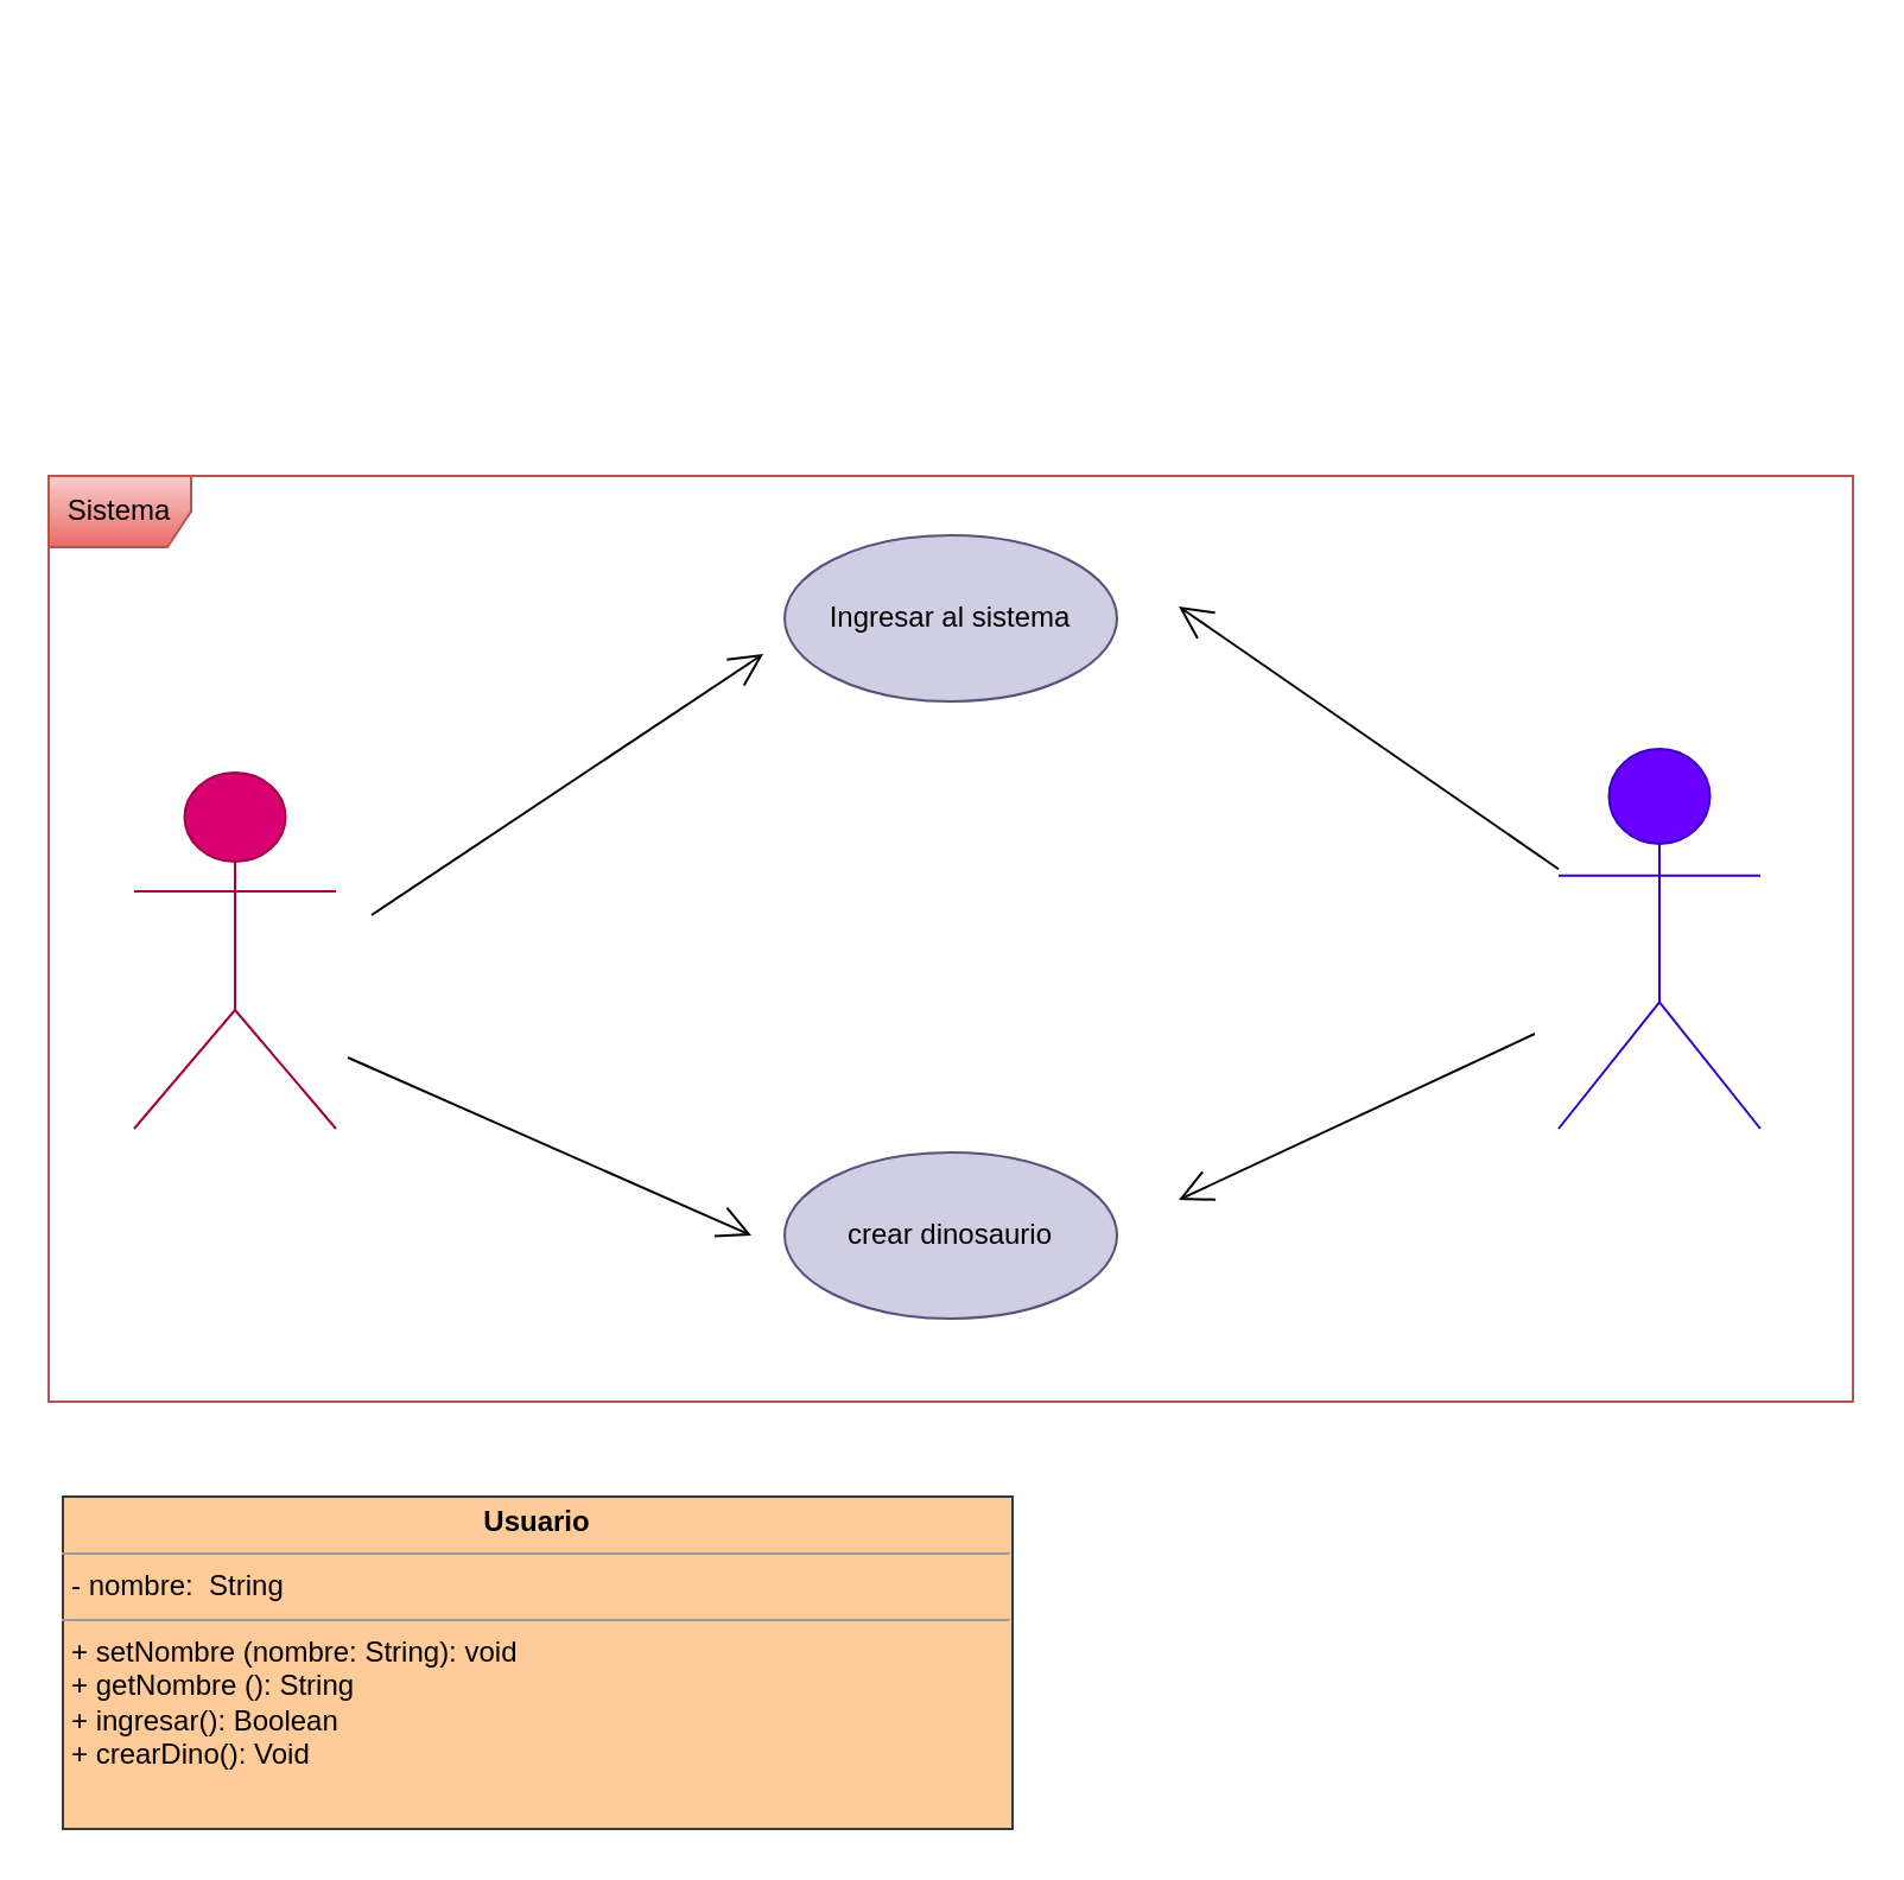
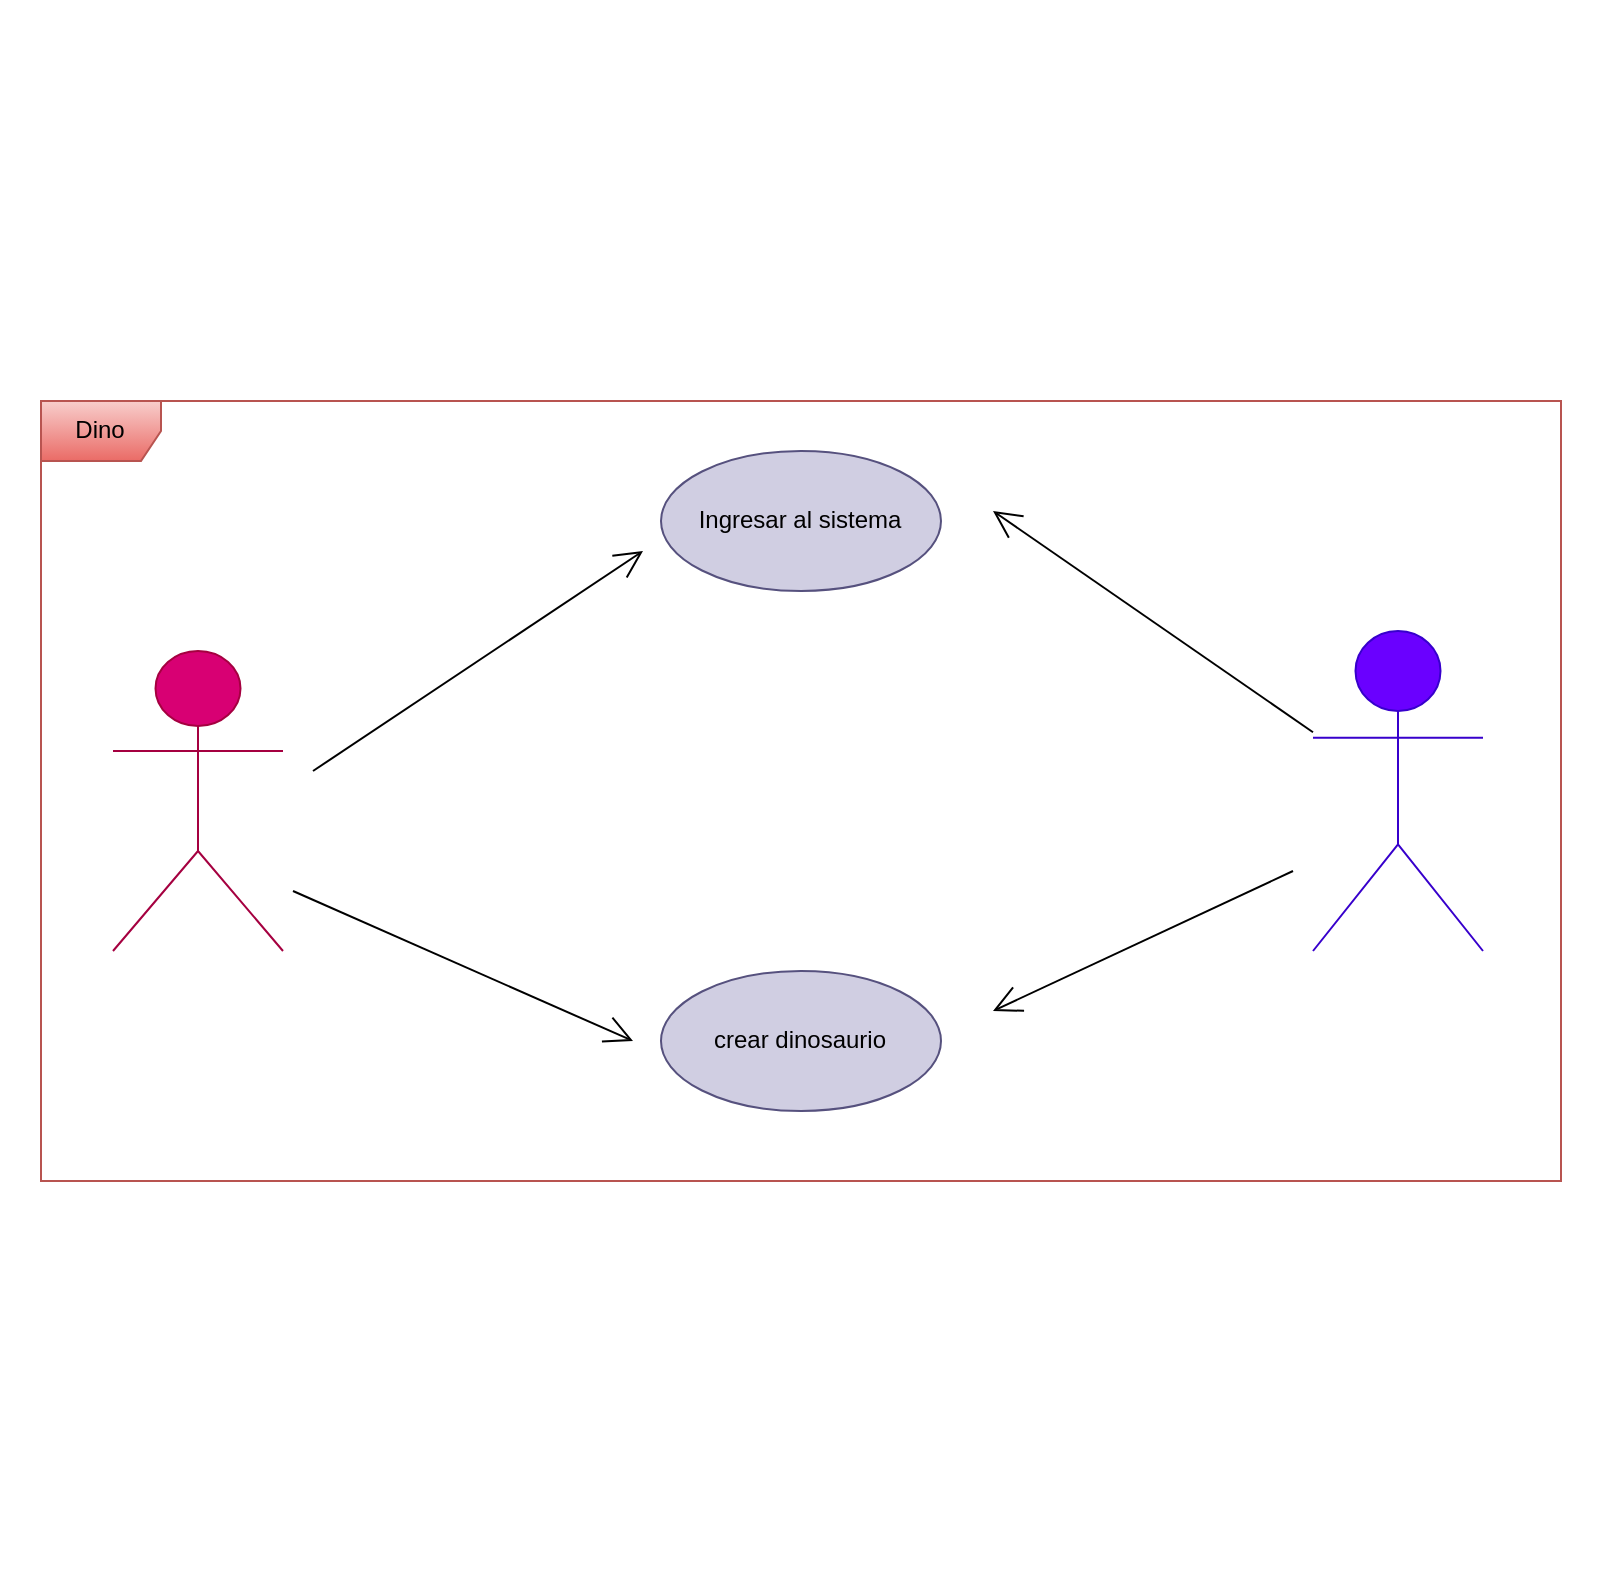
- <mxCell id="13" value="Sistema" style="shape=umlFrame;whiteSpace=wrap;html=1;fillColor=#f8cecc;gradientColor=#ea6b66;strokeColor=#b85450;fontColor=#000000;" parent="1" vertex="1"><mxGeometry x="20" y="200" width="760" height="390" as="geometry" /></mxCell>
+ <mxCell id="13" value="Dino" style="shape=umlFrame;whiteSpace=wrap;html=1;fillColor=#f8cecc;gradientColor=#ea6b66;strokeColor=#b85450;fontColor=#000000;" parent="1" vertex="1"><mxGeometry x="20" y="200" width="760" height="390" as="geometry" /></mxCell>
- <mxCell id="14" value="&lt;p style=&quot;margin:0px;margin-top:4px;text-align:center;&quot;&gt;&lt;b&gt;Usuario&lt;/b&gt;&lt;/p&gt;&lt;hr size=&quot;1&quot;&gt;&lt;p style=&quot;margin:0px;margin-left:4px;&quot;&gt;- nombre:&amp;nbsp; String&lt;/p&gt;&lt;hr size=&quot;1&quot;&gt;&lt;p style=&quot;margin:0px;margin-left:4px;&quot;&gt;+ setNombre (nombre: String): void&lt;/p&gt;&lt;p style=&quot;margin:0px;margin-left:4px;&quot;&gt;+ getNombre (): String&lt;/p&gt;&lt;p style=&quot;margin:0px;margin-left:4px;&quot;&gt;+ ingresar(): Boolean&lt;/p&gt;&lt;p style=&quot;margin:0px;margin-left:4px;&quot;&gt;+ crearDino(): Void&lt;/p&gt;" style="verticalAlign=top;align=left;overflow=fill;fontSize=12;fontFamily=Helvetica;html=1;fillColor=#ffcc99;strokeColor=#36393d;fontColor=#000000;" parent="1" vertex="1"><mxGeometry x="26" y="630" width="400" height="140" as="geometry" /></mxCell>
